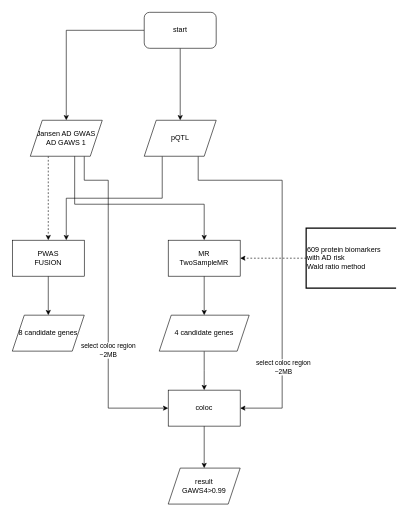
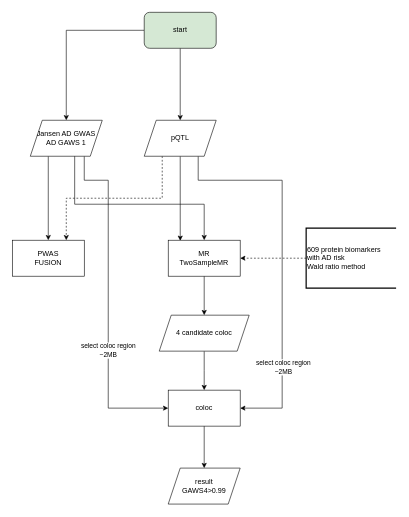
- <mxCell id="17" value="start" style="rounded=1;whiteSpace=wrap;html=1;" parent="1" vertex="1"><mxGeometry x="240" y="20" width="120" height="60" as="geometry" /></mxCell>
+ <mxCell id="17" value="start" style="rounded=1;whiteSpace=wrap;html=1;fillColor=#d5e8d4;" parent="1" vertex="1"><mxGeometry x="240" y="20" width="120" height="60" as="geometry" /></mxCell>
- <mxCell id="3" style="edgeStyle=orthogonalEdgeStyle;rounded=0;orthogonalLoop=1;jettySize=auto;html=1;exitX=0.25;exitY=1;exitDx=0;exitDy=0;dashed=1;" parent="1" source="6" target="8" edge="1"><mxGeometry relative="1" as="geometry" /></mxCell>
+ <mxCell id="3" style="edgeStyle=orthogonalEdgeStyle;rounded=0;orthogonalLoop=1;jettySize=auto;html=1;exitX=0.25;exitY=1;exitDx=0;exitDy=0;" parent="1" source="6" target="8" edge="1"><mxGeometry relative="1" as="geometry" /></mxCell>
- <mxCell id="9" style="edgeStyle=orthogonalEdgeStyle;rounded=0;orthogonalLoop=1;jettySize=auto;html=1;exitX=0.25;exitY=1;exitDx=0;exitDy=0;entryX=0.75;entryY=0;entryDx=0;entryDy=0;" parent="1" source="13" target="8" edge="1"><mxGeometry relative="1" as="geometry" /></mxCell>
+ <mxCell id="9" style="edgeStyle=orthogonalEdgeStyle;rounded=0;orthogonalLoop=1;jettySize=auto;html=1;exitX=0.25;exitY=1;exitDx=0;exitDy=0;entryX=0.75;entryY=0;entryDx=0;entryDy=0;dashed=1;" parent="1" source="13" target="8" edge="1"><mxGeometry relative="1" as="geometry" /></mxCell>
+ <mxCell id="10" style="edgeStyle=orthogonalEdgeStyle;rounded=0;orthogonalLoop=1;jettySize=auto;html=1;exitX=0.5;exitY=1;exitDx=0;exitDy=0;entryX=0.167;entryY=0.017;entryDx=0;entryDy=0;entryPerimeter=0;" parent="1" source="13" target="19" edge="1"><mxGeometry relative="1" as="geometry" /></mxCell>
- <mxCell id="7" style="edgeStyle=orthogonalEdgeStyle;rounded=0;orthogonalLoop=1;jettySize=auto;html=1;" parent="1" source="8" target="14" edge="1"><mxGeometry relative="1" as="geometry" /></mxCell>
- <mxCell id="14" value="&lt;span&gt;8 candidate genes&lt;/span&gt;" style="shape=parallelogram;perimeter=parallelogramPerimeter;whiteSpace=wrap;html=1;fixedSize=1;" parent="1" vertex="1"><mxGeometry x="20" y="525" width="120" height="60" as="geometry" /></mxCell>
- <mxCell id="21" value="4 candidate genes" style="shape=parallelogram;perimeter=parallelogramPerimeter;whiteSpace=wrap;html=1;fixedSize=1;" parent="1" vertex="1"><mxGeometry x="265" y="525" width="150" height="60" as="geometry" /></mxCell>
+ <mxCell id="21" value="4 candidate coloc" style="shape=parallelogram;perimeter=parallelogramPerimeter;whiteSpace=wrap;html=1;fixedSize=1;" parent="1" vertex="1"><mxGeometry x="265" y="525" width="150" height="60" as="geometry" /></mxCell>
